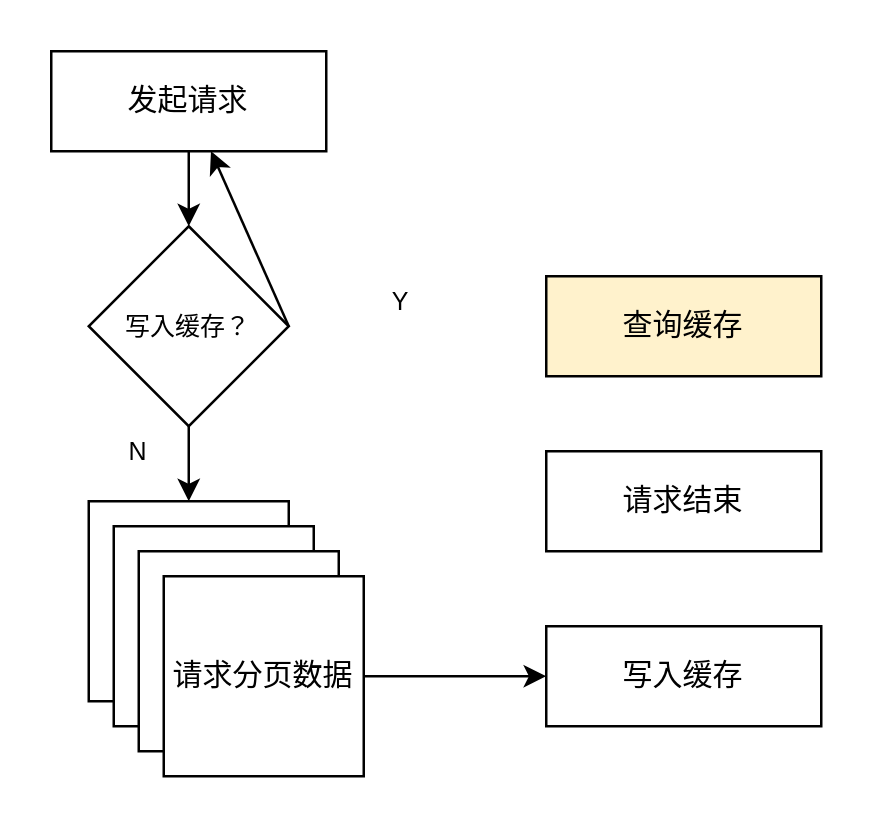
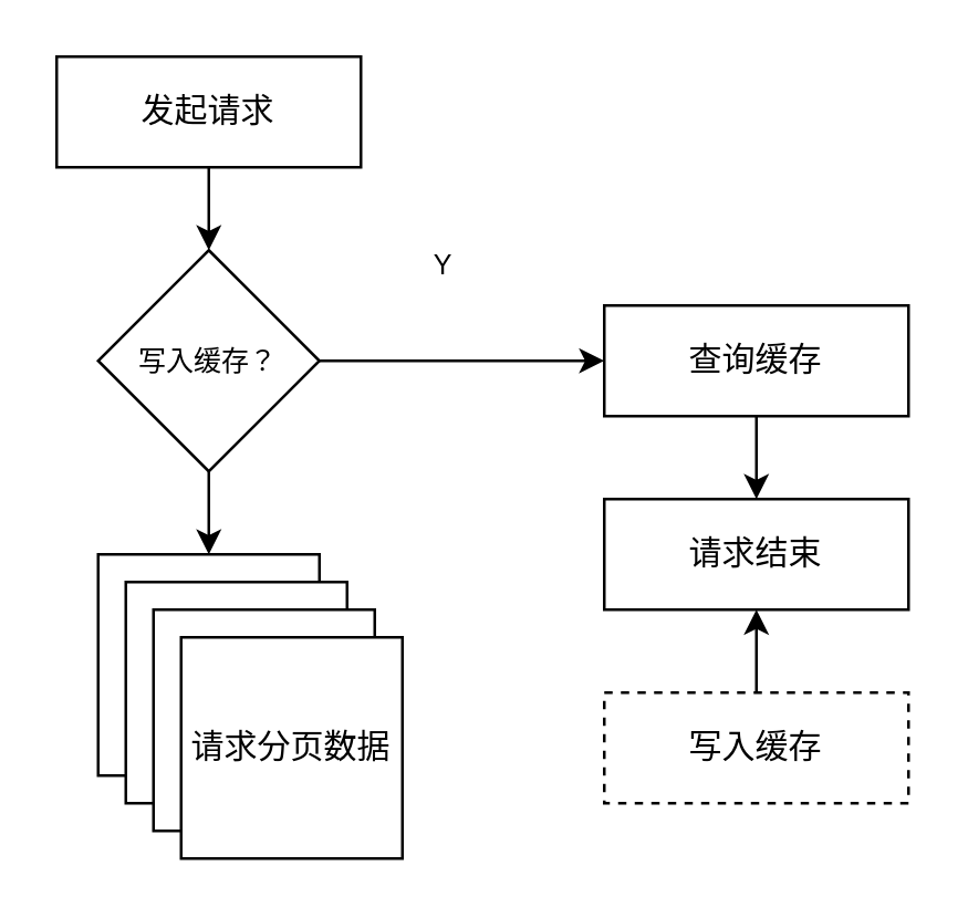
- <mxCell id="12" value="" style="endArrow=classic;html=1;fontSize=10;exitX=1;exitY=0.5;exitDx=0;exitDy=0;" edge="1" parent="1" source="9" target="2"><mxGeometry width="50" height="50" relative="1" as="geometry"><mxPoint x="20" y="380" as="sourcePoint" /><mxPoint x="70" y="330" as="targetPoint" /></mxGeometry></mxCell>
+ <mxCell id="12" value="" style="endArrow=classic;html=1;fontSize=10;exitX=1;exitY=0.5;exitDx=0;exitDy=0;entryX=0;entryY=0.5;entryDx=0;entryDy=0;" edge="1" parent="1" source="9" target="13"><mxGeometry width="50" height="50" relative="1" as="geometry"><mxPoint x="20" y="380" as="sourcePoint" /><mxPoint x="70" y="330" as="targetPoint" /></mxGeometry></mxCell>
- <mxCell id="14" value="Y" style="text;html=1;strokeColor=none;fillColor=none;align=center;verticalAlign=middle;whiteSpace=wrap;rounded=0;fontSize=10;" vertex="1" parent="1"><mxGeometry x="140" y="110" width="40" height="20" as="geometry" /></mxCell>
+ <mxCell id="14" value="Y" style="text;html=1;strokeColor=none;fillColor=none;align=center;verticalAlign=middle;whiteSpace=wrap;rounded=0;fontSize=10;" vertex="1" parent="1"><mxGeometry x="140" y="85" width="40" height="20" as="geometry" /></mxCell>
- <mxCell id="13" value="查询缓存" style="rounded=0;whiteSpace=wrap;html=1;fillColor=#fff2cc;" vertex="1" parent="1"><mxGeometry x="218" y="110" width="110" height="40" as="geometry" /></mxCell>
+ <mxCell id="13" value="查询缓存" style="rounded=0;whiteSpace=wrap;html=1;" vertex="1" parent="1"><mxGeometry x="218" y="110" width="110" height="40" as="geometry" /></mxCell>
+ <mxCell id="17" value="" style="endArrow=classic;html=1;fontSize=10;exitX=0.5;exitY=1;exitDx=0;exitDy=0;entryX=0.5;entryY=0;entryDx=0;entryDy=0;" edge="1" parent="1" source="13" target="16"><mxGeometry width="50" height="50" relative="1" as="geometry"><mxPoint x="20" y="380" as="sourcePoint" /><mxPoint x="70" y="330" as="targetPoint" /></mxGeometry></mxCell>
- <mxCell id="15" value="N" style="text;html=1;strokeColor=none;fillColor=none;align=center;verticalAlign=middle;whiteSpace=wrap;rounded=0;fontSize=10;" vertex="1" parent="1"><mxGeometry x="35" y="170" width="40" height="20" as="geometry" /></mxCell>
+ <mxCell id="18" value="" style="endArrow=classic;html=1;fontSize=10;exitX=0.5;exitY=0;exitDx=0;exitDy=0;entryX=0.5;entryY=1;entryDx=0;entryDy=0;" edge="1" parent="1" source="7" target="16"><mxGeometry width="50" height="50" relative="1" as="geometry"><mxPoint x="20" y="380" as="sourcePoint" /><mxPoint x="70" y="330" as="targetPoint" /></mxGeometry></mxCell>
- <mxCell id="8" value="" style="endArrow=classic;html=1;exitX=1;exitY=0.5;exitDx=0;exitDy=0;entryX=0;entryY=0.5;entryDx=0;entryDy=0;" edge="1" parent="1" source="6" target="7"><mxGeometry width="50" height="50" relative="1" as="geometry"><mxPoint x="20" y="380" as="sourcePoint" /><mxPoint x="70" y="330" as="targetPoint" /></mxGeometry></mxCell>
- <mxCell id="7" value="写入缓存" style="rounded=0;whiteSpace=wrap;html=1;" vertex="1" parent="1"><mxGeometry x="218" y="250" width="110" height="40" as="geometry" /></mxCell>
+ <mxCell id="7" value="写入缓存" style="rounded=0;whiteSpace=wrap;html=1;dashed=1;" vertex="1" parent="1"><mxGeometry x="218" y="250" width="110" height="40" as="geometry" /></mxCell>
